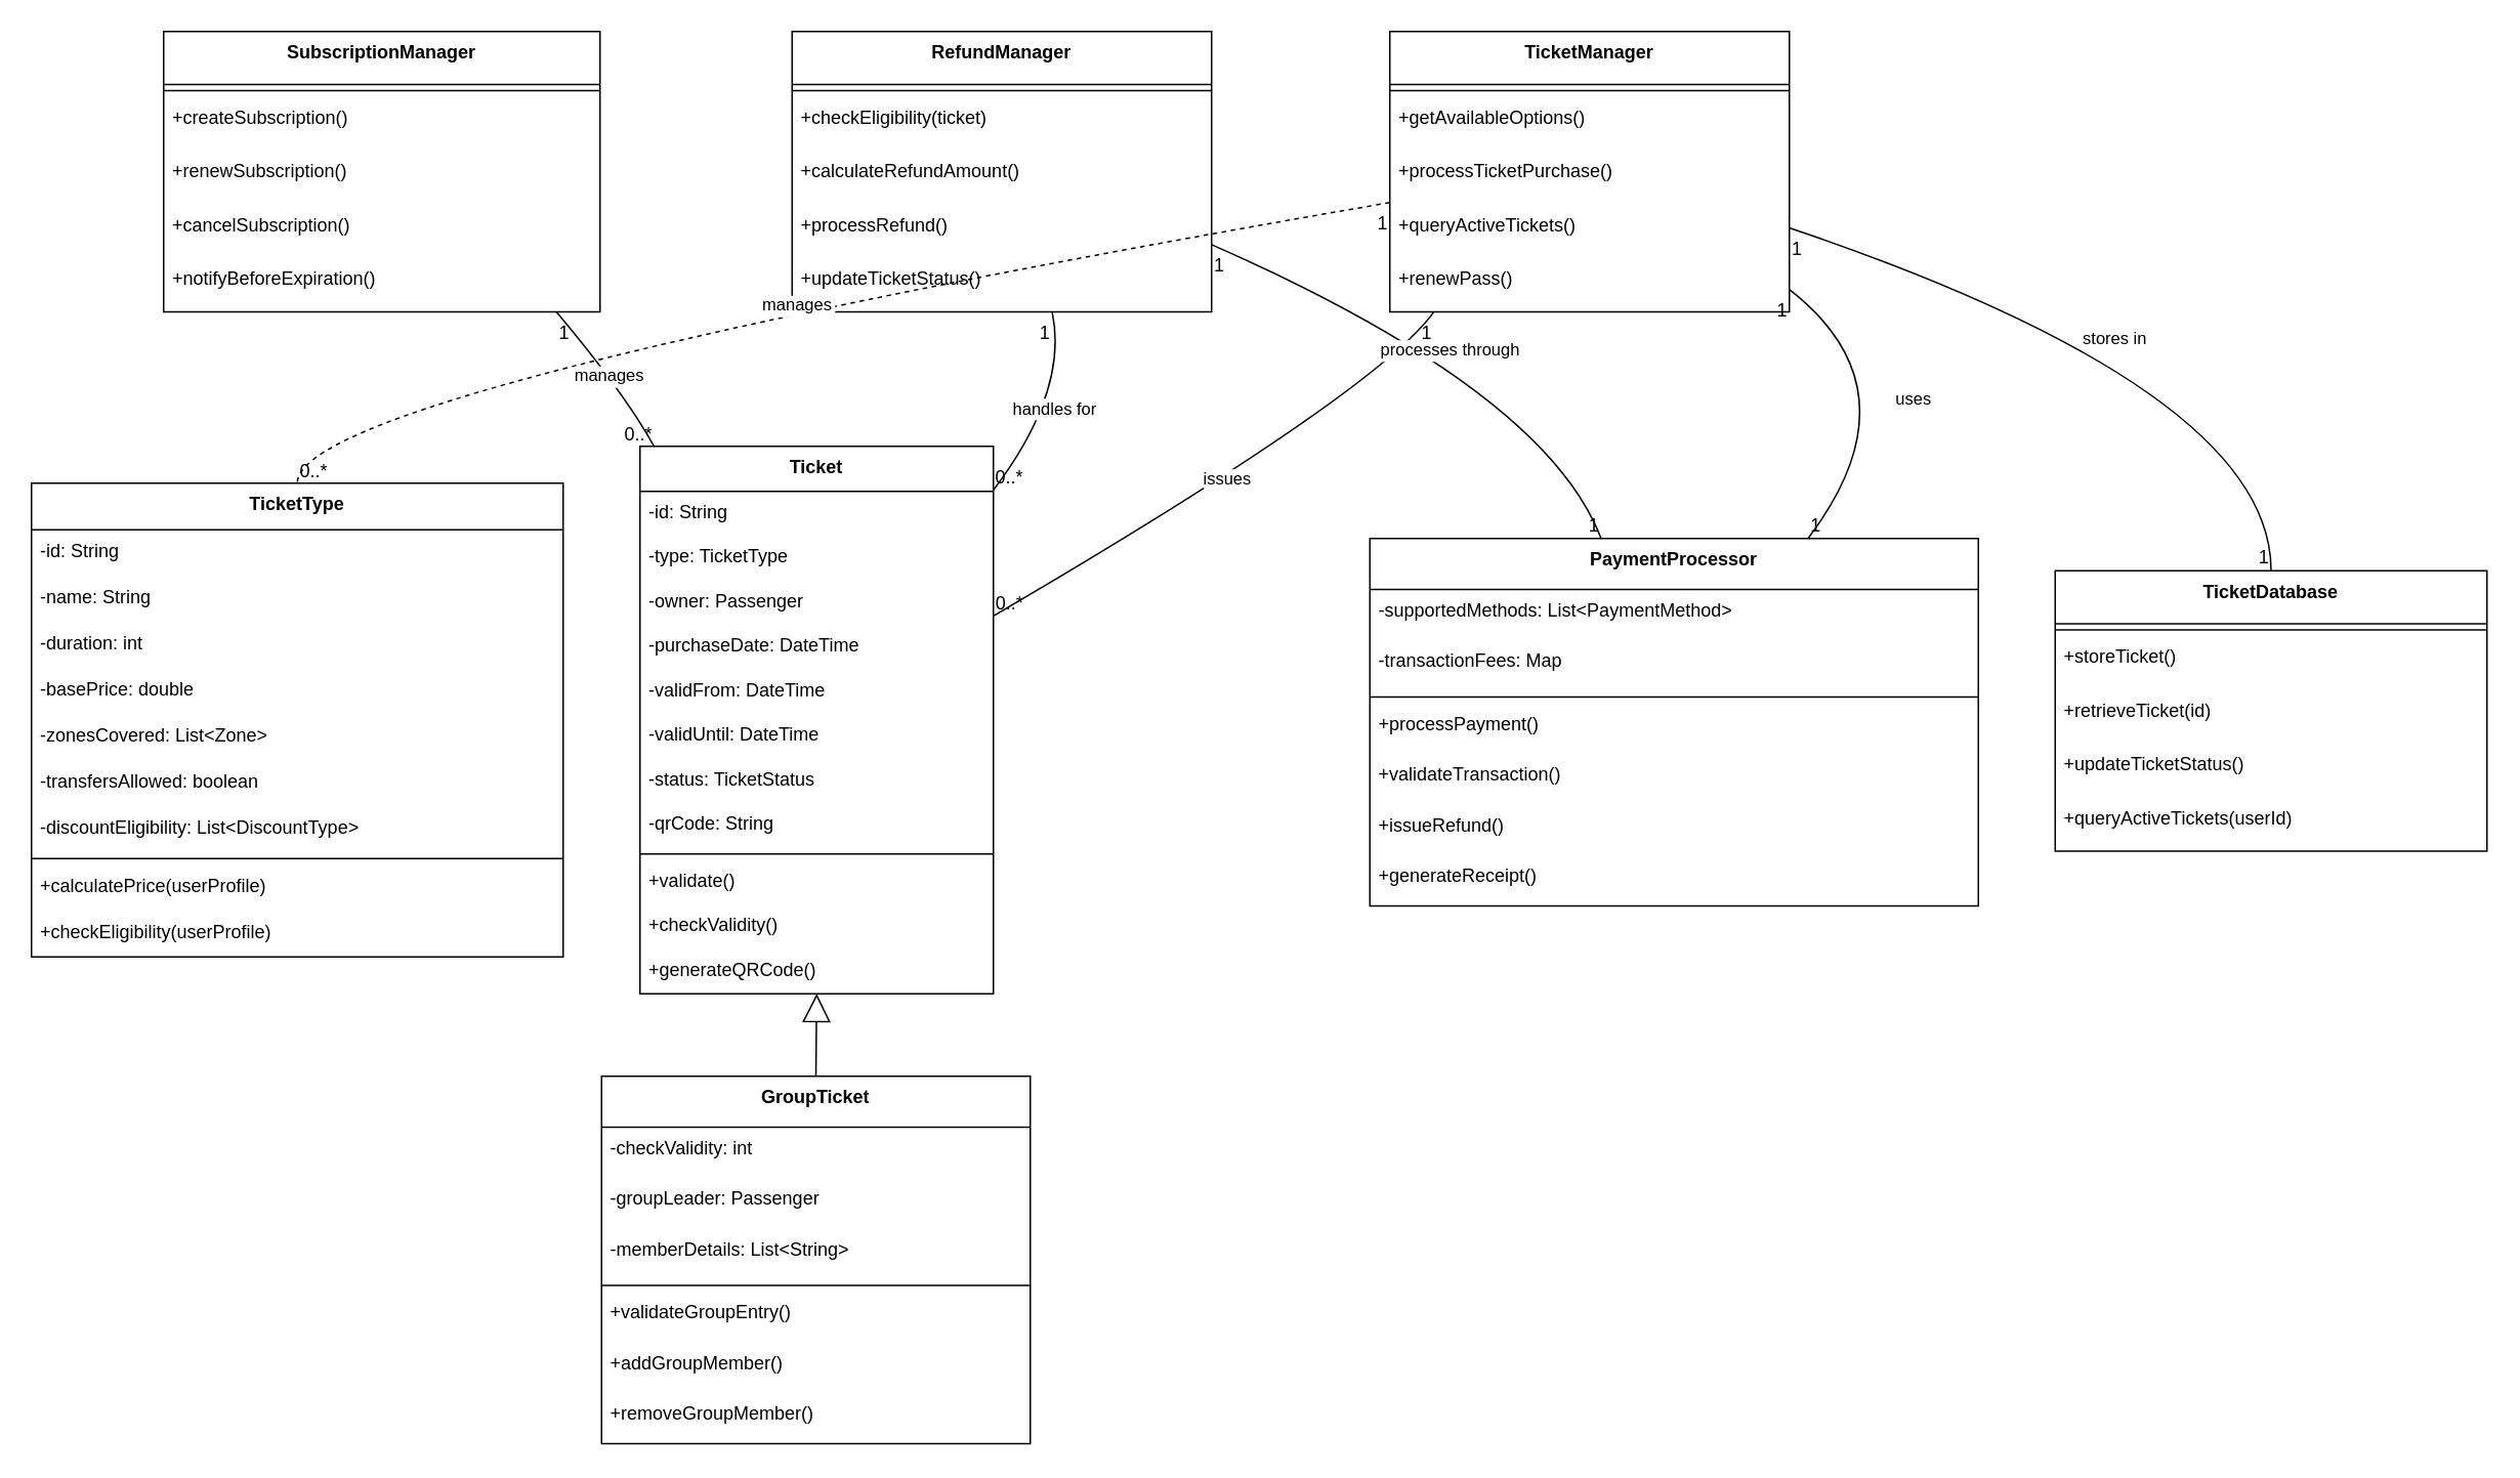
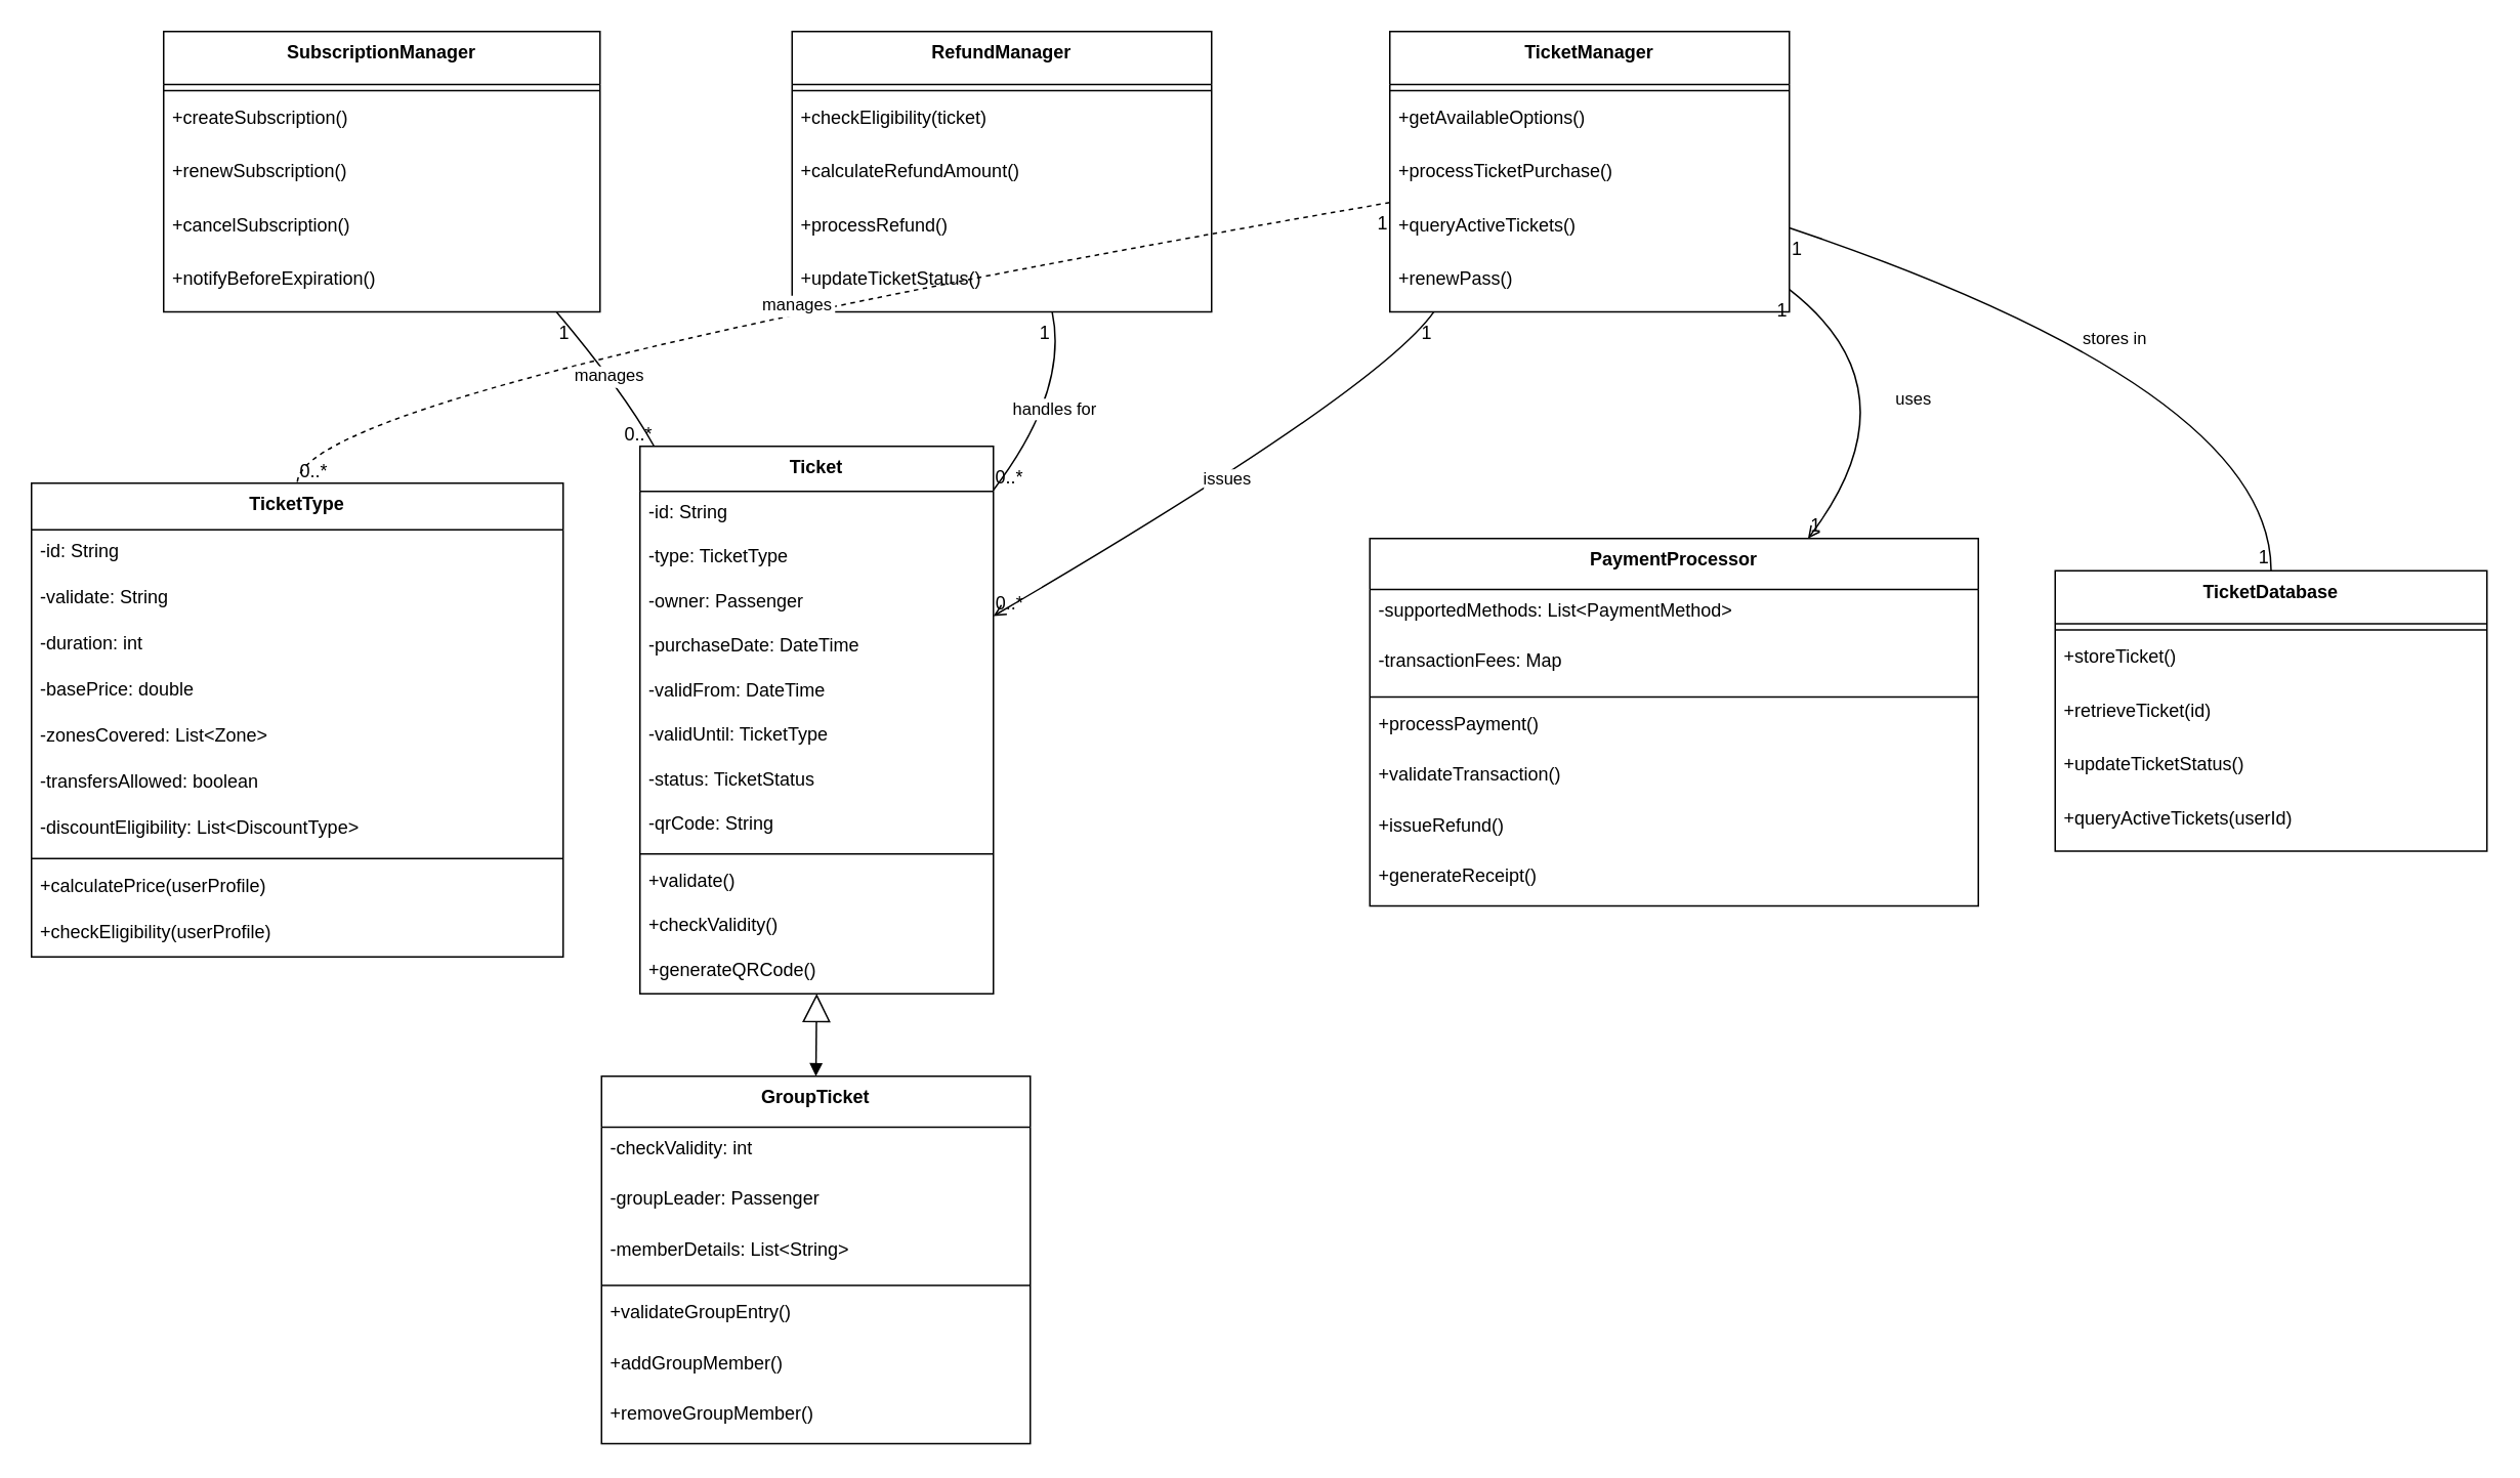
- <mxCell id="79" value="processes through" style="curved=1;startArrow=none;endArrow=none;exitX=1;exitY=0.76;entryX=0.38;entryY=0;rounded=0;" edge="1" parent="1" source="48" target="40"><mxGeometry relative="1" as="geometry"><Array as="points"><mxPoint x="1005" y="254" /></Array></mxGeometry></mxCell>
- <mxCell id="80" value="1" style="edgeLabel;resizable=0;labelBackgroundColor=none;fontSize=12;align=left;verticalAlign=top;" vertex="1" parent="79"><mxGeometry x="-1" relative="1" as="geometry" /></mxCell>
- <mxCell id="81" value="1" style="edgeLabel;resizable=0;labelBackgroundColor=none;fontSize=12;align=right;verticalAlign=bottom;" vertex="1" parent="79"><mxGeometry x="1" relative="1" as="geometry" /></mxCell>
- <mxCell id="73" value="uses" style="curved=1;startArrow=none;endArrow=none;exitX=1;exitY=0.92;entryX=0.72;entryY=0;rounded=0;" edge="1" parent="1" source="2" target="40"><mxGeometry relative="1" as="geometry"><Array as="points"><mxPoint x="1249" y="254" /></Array></mxGeometry></mxCell>
+ <mxCell id="73" value="uses" style="curved=1;startArrow=none;endArrow=open;exitX=1;exitY=0.92;entryX=0.72;entryY=0;rounded=0;" edge="1" parent="1" source="2" target="40"><mxGeometry relative="1" as="geometry"><Array as="points"><mxPoint x="1249" y="254" /></Array></mxGeometry></mxCell>
- <mxCell id="10" value="-name: String" style="text;strokeColor=none;fillColor=none;align=left;verticalAlign=top;spacingLeft=4;spacingRight=4;overflow=hidden;rotatable=0;points=[[0,0.5],[1,0.5]];portConstraint=eastwest;" vertex="1" parent="8"><mxGeometry y="60.4" width="346" height="30" as="geometry" /></mxCell>
+ <mxCell id="10" value="-validate: String" style="text;strokeColor=none;fillColor=none;align=left;verticalAlign=top;spacingLeft=4;spacingRight=4;overflow=hidden;rotatable=0;points=[[0,0.5],[1,0.5]];portConstraint=eastwest;" vertex="1" parent="8"><mxGeometry y="60.4" width="346" height="30" as="geometry" /></mxCell>
- <mxCell id="70" value="issues" style="curved=1;startArrow=none;endArrow=none;exitX=0.11;exitY=1;entryX=1;entryY=0.31;rounded=0;" edge="1" parent="1" source="2" target="19"><mxGeometry relative="1" as="geometry"><Array as="points"><mxPoint x="896" y="254" /></Array></mxGeometry></mxCell>
+ <mxCell id="70" value="issues" style="curved=1;startArrow=none;endArrow=open;exitX=0.11;exitY=1;entryX=1;entryY=0.31;rounded=0;" edge="1" parent="1" source="2" target="19"><mxGeometry relative="1" as="geometry"><Array as="points"><mxPoint x="896" y="254" /></Array></mxGeometry></mxCell>
- <mxCell id="25" value="-validUntil: DateTime" style="text;strokeColor=none;fillColor=none;align=left;verticalAlign=top;spacingLeft=4;spacingRight=4;overflow=hidden;rotatable=0;points=[[0,0.5],[1,0.5]];portConstraint=eastwest;" vertex="1" parent="19"><mxGeometry y="174.333" width="230" height="29" as="geometry" /></mxCell>
+ <mxCell id="25" value="-validUntil: TicketType" style="text;strokeColor=none;fillColor=none;align=left;verticalAlign=top;spacingLeft=4;spacingRight=4;overflow=hidden;rotatable=0;points=[[0,0.5],[1,0.5]];portConstraint=eastwest;" vertex="1" parent="19"><mxGeometry y="174.333" width="230" height="29" as="geometry" /></mxCell>
- <mxCell id="66" value="" style="curved=1;startArrow=block;startSize=16;startFill=0;endArrow=none;exitX=0.5;exitY=1;entryX=0.5;entryY=0;rounded=0;" edge="1" parent="1" source="19" target="32"><mxGeometry relative="1" as="geometry"><Array as="points" /></mxGeometry></mxCell>
+ <mxCell id="66" value="" style="curved=1;startArrow=block;startSize=16;startFill=0;endArrow=block;exitX=0.5;exitY=1;entryX=0.5;entryY=0;rounded=0;" edge="1" parent="1" source="19" target="32"><mxGeometry relative="1" as="geometry"><Array as="points" /></mxGeometry></mxCell>
